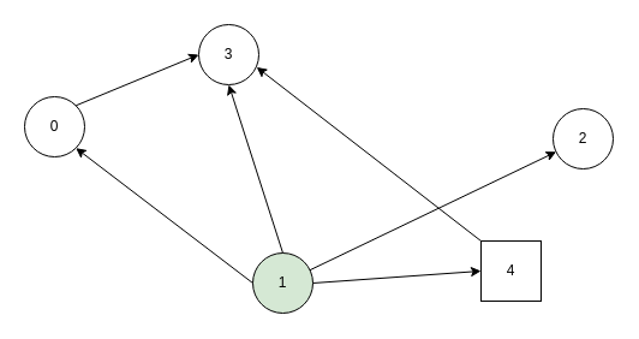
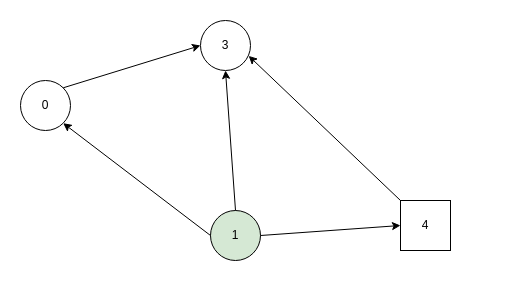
- <mxCell id="4" value="3" style="ellipse;whiteSpace=wrap;html=1;aspect=fixed;" vertex="1" parent="1"><mxGeometry x="165" y="20" width="50" height="50" as="geometry" /></mxCell>
+ <mxCell id="4" value="3" style="ellipse;whiteSpace=wrap;html=1;aspect=fixed;" vertex="1" parent="1"><mxGeometry x="200" y="20" width="50" height="50" as="geometry" /></mxCell>
- <mxCell id="6" value="2" style="ellipse;whiteSpace=wrap;html=1;aspect=fixed;" vertex="1" parent="1"><mxGeometry x="460" y="90" width="50" height="50" as="geometry" /></mxCell>
- <mxCell id="10" value="" style="endArrow=classic;html=1;rounded=0;entryX=0.052;entryY=0.716;entryDx=0;entryDy=0;entryPerimeter=0;" edge="1" parent="1" source="3" target="6"><mxGeometry width="50" height="50" relative="1" as="geometry"><mxPoint x="320" y="160" as="sourcePoint" /><mxPoint x="370" y="110" as="targetPoint" /></mxGeometry></mxCell>
